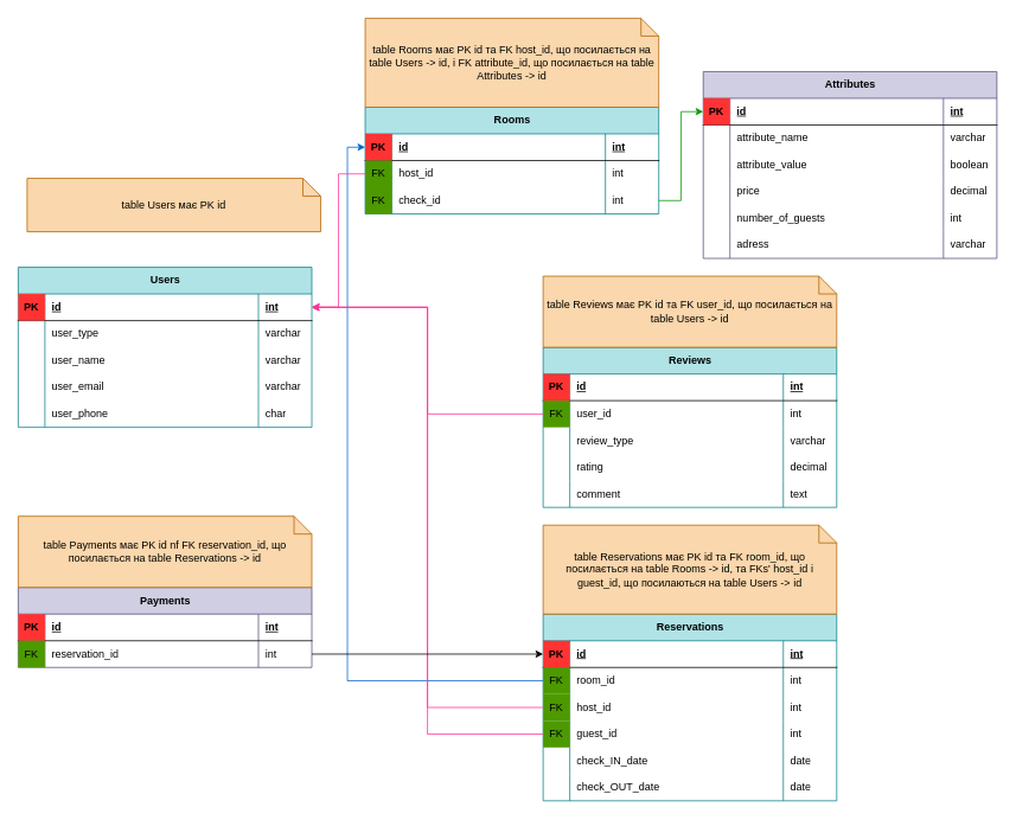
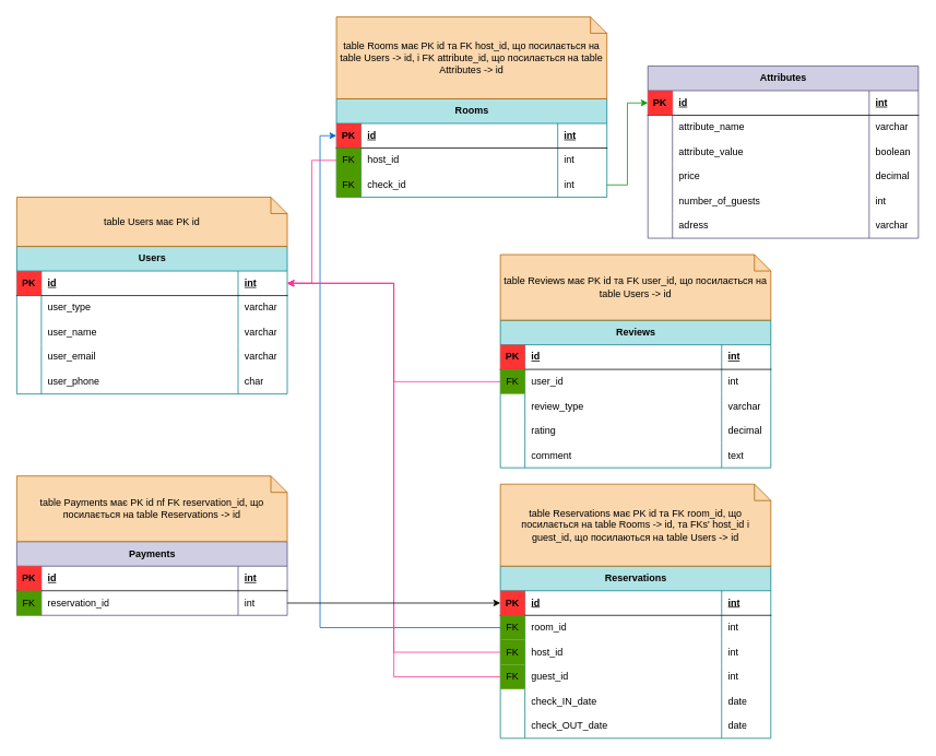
- <mxCell id="122" value="table Users має PK id" style="shape=note;size=20;whiteSpace=wrap;html=1;strokeColor=#b46504;fillColor=#fad7ac;" vertex="1" parent="1"><mxGeometry x="30" y="200" width="330" height="60" as="geometry" /></mxCell>
+ <mxCell id="122" value="table Users має PK id" style="shape=note;size=20;whiteSpace=wrap;html=1;strokeColor=#b46504;fillColor=#fad7ac;" vertex="1" parent="1"><mxGeometry x="20" y="240" width="330" height="60" as="geometry" /></mxCell>
